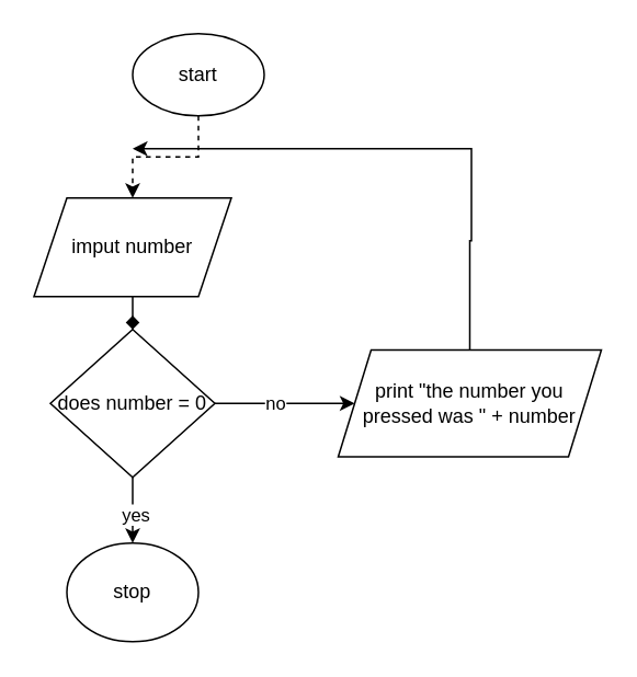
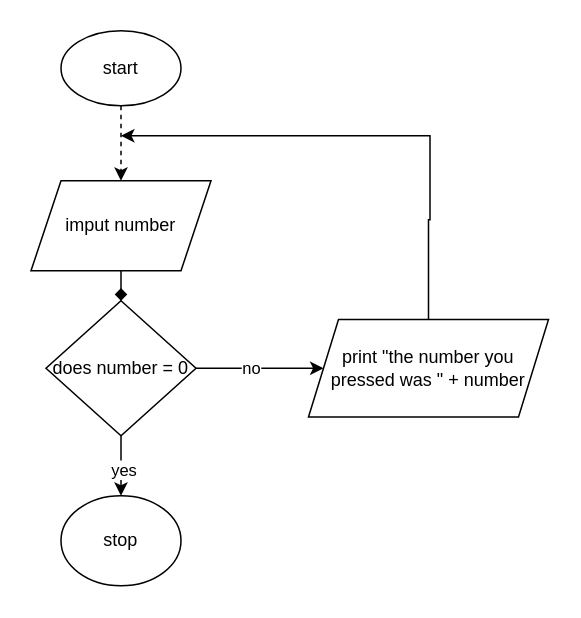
- <mxCell id="3" value="start" style="ellipse;whiteSpace=wrap;html=1;" vertex="1" parent="1"><mxGeometry x="80" y="20" width="80" height="50" as="geometry" /></mxCell>
+ <mxCell id="3" value="start" style="ellipse;whiteSpace=wrap;html=1;" vertex="1" parent="1"><mxGeometry x="40" y="20" width="80" height="50" as="geometry" /></mxCell>
